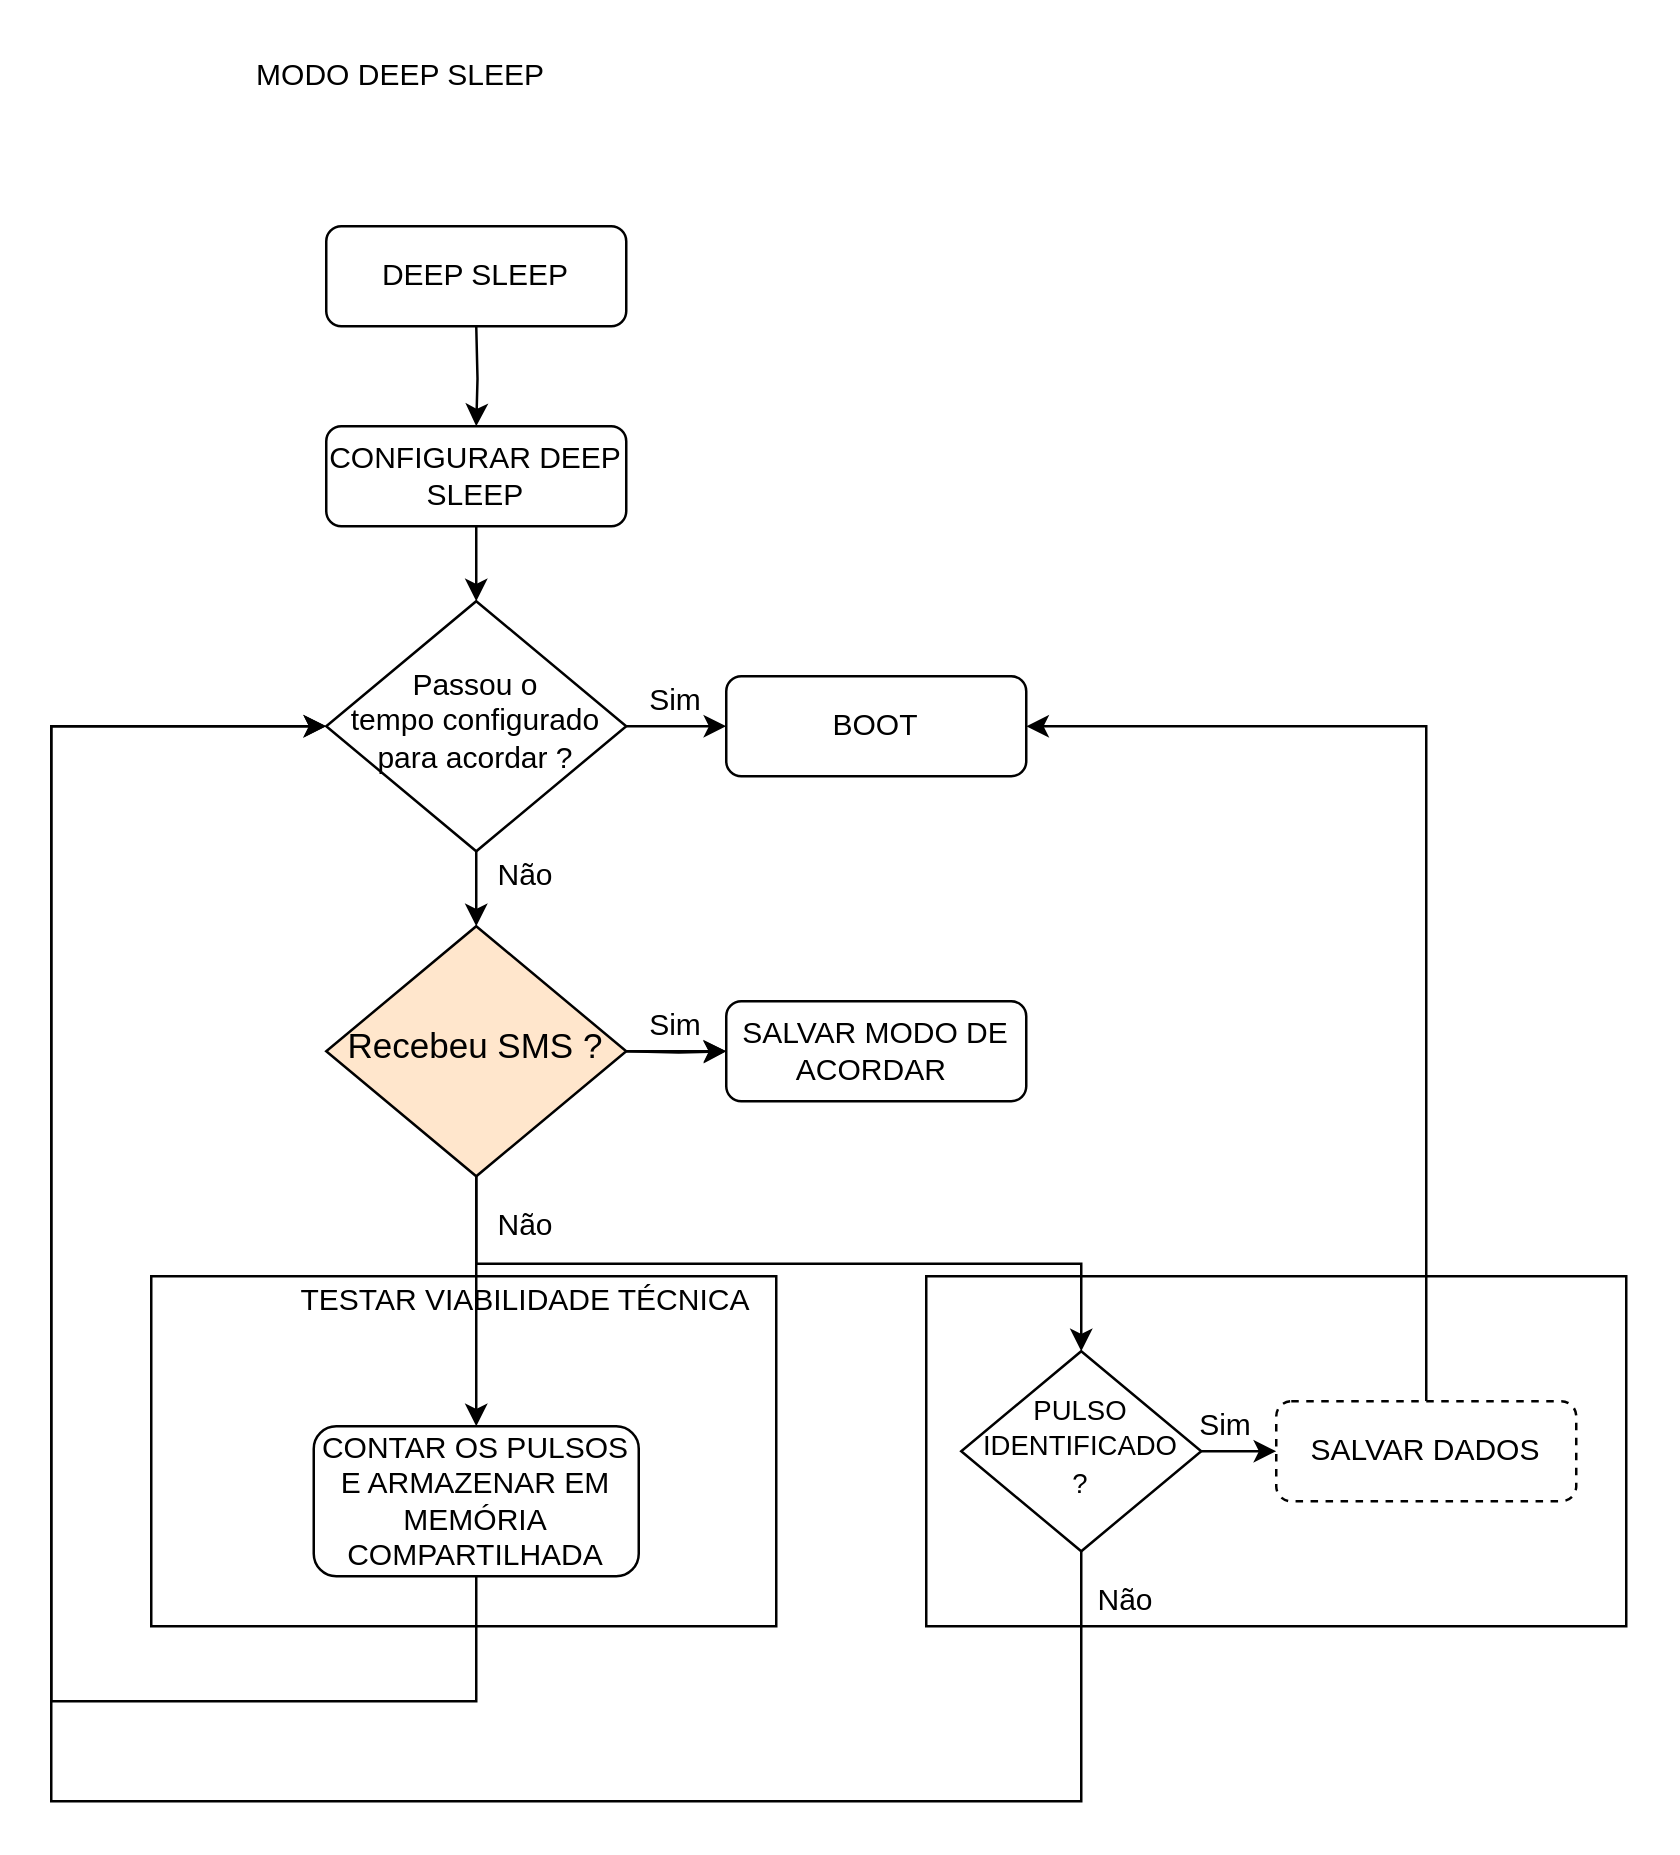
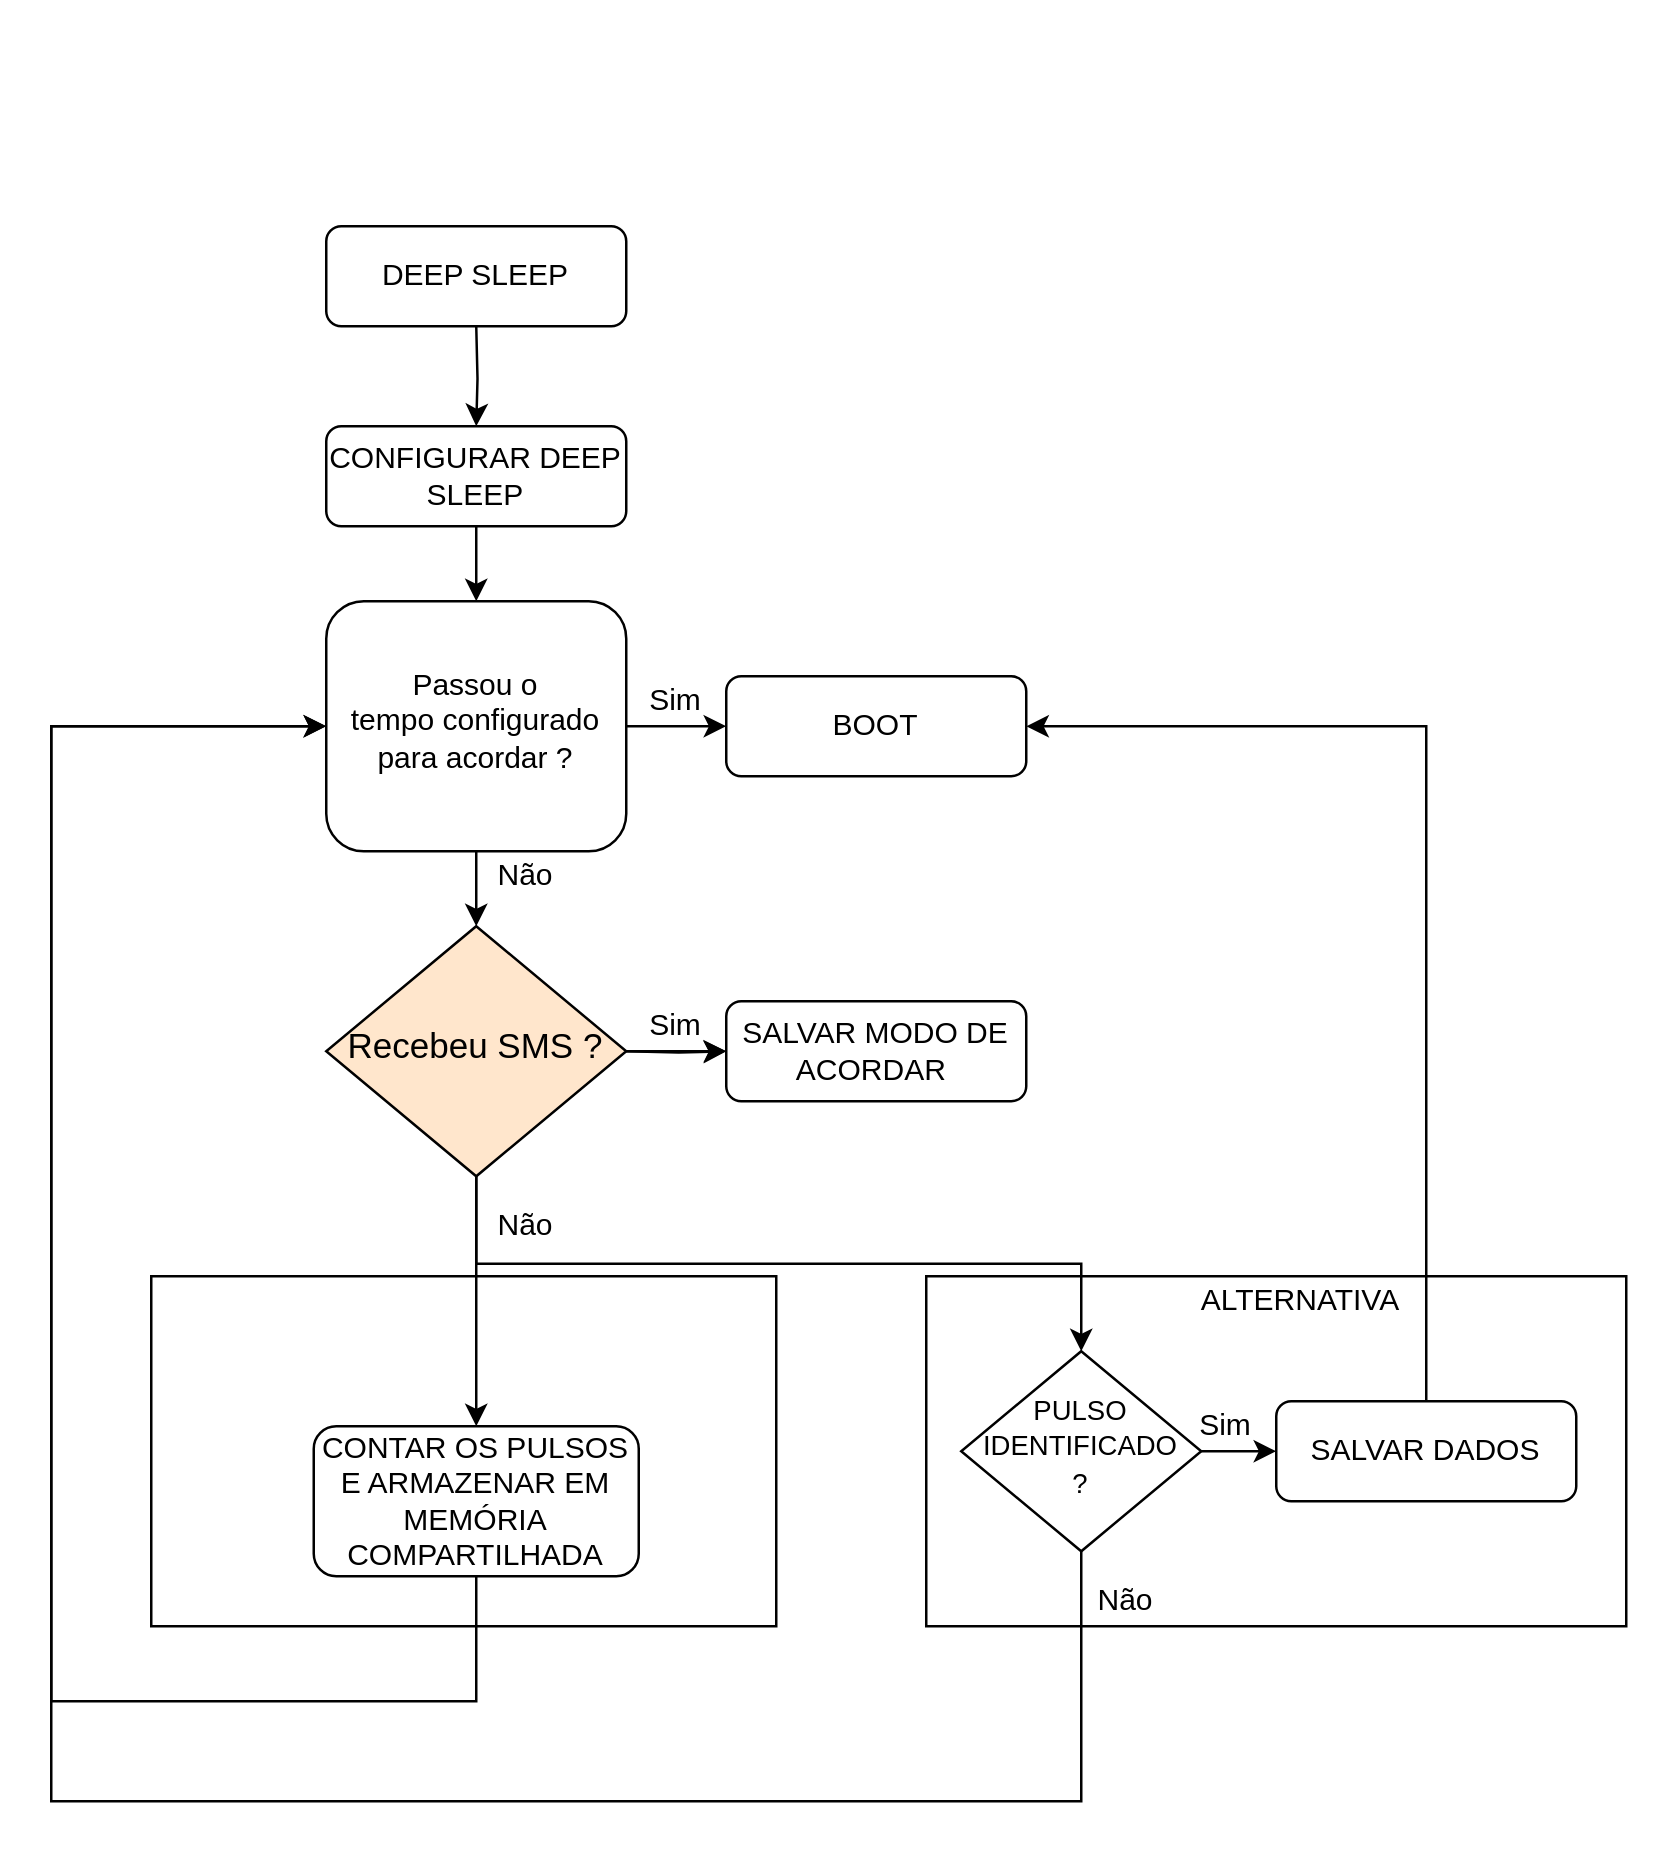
- <mxCell id="19" value="MODO DEEP SLEEP" style="text;html=1;strokeColor=none;fillColor=none;align=center;verticalAlign=middle;whiteSpace=wrap;rounded=0;" vertex="1" parent="1"><mxGeometry x="80" y="20" width="160" height="20" as="geometry" /></mxCell>
- <mxCell id="7" value="&lt;font style=&quot;font-size: 12px&quot;&gt;Passou o &lt;br&gt;tempo configurado para acordar ?&lt;/font&gt;" style="rhombus;whiteSpace=wrap;html=1;shadow=0;fontFamily=Helvetica;fontSize=12;align=center;strokeWidth=1;spacing=6;spacingTop=-4;" vertex="1" parent="1"><mxGeometry x="130" y="240" width="120" height="100" as="geometry" /></mxCell>
+ <mxCell id="7" value="&lt;font style=&quot;font-size: 12px&quot;&gt;Passou o &lt;br&gt;tempo configurado para acordar ?&lt;/font&gt;" style="whiteSpace=wrap;html=1;shadow=0;fontFamily=Helvetica;fontSize=12;align=center;strokeWidth=1;spacing=6;spacingTop=-4;rounded=1;" vertex="1" parent="1"><mxGeometry x="130" y="240" width="120" height="100" as="geometry" /></mxCell>
- <mxCell id="23" value="TESTAR VIABILIDADE TÉCNICA" style="text;html=1;strokeColor=none;fillColor=none;align=center;verticalAlign=middle;whiteSpace=wrap;rounded=0;" vertex="1" parent="1"><mxGeometry x="110" y="510" width="200" height="20" as="geometry" /></mxCell>
+ <mxCell id="26" value="ALTERNATIVA" style="text;html=1;strokeColor=none;fillColor=none;align=center;verticalAlign=middle;whiteSpace=wrap;rounded=0;" vertex="1" parent="1"><mxGeometry x="420" y="510" width="200" height="20" as="geometry" /></mxCell>
- <mxCell id="31" value="SALVAR DADOS" style="rounded=1;whiteSpace=wrap;html=1;fontSize=12;glass=0;strokeWidth=1;shadow=0;dashed=1;" vertex="1" parent="1"><mxGeometry x="510" y="560" width="120" height="40" as="geometry" /></mxCell>
+ <mxCell id="31" value="SALVAR DADOS" style="rounded=1;whiteSpace=wrap;html=1;fontSize=12;glass=0;strokeWidth=1;shadow=0;" vertex="1" parent="1"><mxGeometry x="510" y="560" width="120" height="40" as="geometry" /></mxCell>
